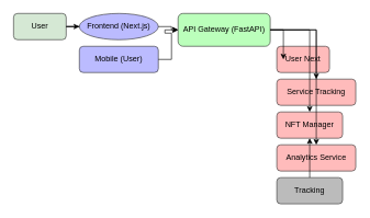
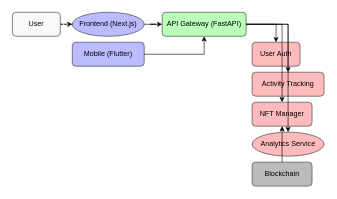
- <mxCell id="2" value="User" style="rounded=1;whiteSpace=wrap;html=1;fillColor=#d5e8d4;strokeColor=#333333;" vertex="1" parent="1"><mxGeometry x="20" y="20" width="80" height="40" as="geometry" /></mxCell>
+ <mxCell id="2" value="User" style="rounded=1;whiteSpace=wrap;html=1;fillColor=#f9f9f9;strokeColor=#333333;" vertex="1" parent="1"><mxGeometry x="20" y="20" width="80" height="40" as="geometry" /></mxCell>
- <mxCell id="11" style="edgeStyle=orthogonalEdgeStyle;rounded=0;orthogonalLoop=1;jettySize=auto;html=1;" edge="1" parent="1" source="2" target="3"><mxGeometry relative="1" as="geometry" /></mxCell>
+ <mxCell id="11" style="edgeStyle=orthogonalEdgeStyle;rounded=0;orthogonalLoop=1;jettySize=auto;html=1;dashed=1;" edge="1" parent="1" source="2" target="3"><mxGeometry relative="1" as="geometry" /></mxCell>
- <mxCell id="4" value="API Gateway (FastAPI)" style="rounded=1;whiteSpace=wrap;html=1;fillColor=#bfb;strokeColor=#333333;" vertex="1" parent="1"><mxGeometry x="270" y="20" width="140" height="50" as="geometry" /></mxCell>
+ <mxCell id="4" value="API Gateway (FastAPI)" style="rounded=1;whiteSpace=wrap;html=1;fillColor=#bfb;strokeColor=#333333;" vertex="1" parent="1"><mxGeometry x="270" y="20" width="140" height="40" as="geometry" /></mxCell>
- <mxCell id="9" value="Mobile (User)" style="rounded=1;whiteSpace=wrap;html=1;fillColor=#bbf;strokeColor=#333333;" vertex="1" parent="1"><mxGeometry x="120" y="70" width="120" height="40" as="geometry" /></mxCell>
+ <mxCell id="9" value="Mobile (Flutter)" style="rounded=1;whiteSpace=wrap;html=1;fillColor=#bbf;strokeColor=#333333;" vertex="1" parent="1"><mxGeometry x="120" y="70" width="120" height="40" as="geometry" /></mxCell>
- <mxCell id="5" value="User Next" style="rounded=1;whiteSpace=wrap;html=1;fillColor=#fbb;strokeColor=#333333;" vertex="1" parent="1"><mxGeometry x="420" y="70" width="80" height="40" as="geometry" /></mxCell>
+ <mxCell id="5" value="User Auth" style="rounded=1;whiteSpace=wrap;html=1;fillColor=#fbb;strokeColor=#333333;" vertex="1" parent="1"><mxGeometry x="420" y="70" width="80" height="40" as="geometry" /></mxCell>
- <mxCell id="6" value="Service Tracking" style="rounded=1;whiteSpace=wrap;html=1;fillColor=#fbb;strokeColor=#333333;" vertex="1" parent="1"><mxGeometry x="420" y="120" width="120" height="40" as="geometry" /></mxCell>
+ <mxCell id="6" value="Activity Tracking" style="rounded=1;whiteSpace=wrap;html=1;fillColor=#fbb;strokeColor=#333333;" vertex="1" parent="1"><mxGeometry x="420" y="120" width="120" height="40" as="geometry" /></mxCell>
- <mxCell id="8" value="Analytics Service" style="rounded=1;whiteSpace=wrap;html=1;fillColor=#fbb;strokeColor=#333333;" vertex="1" parent="1"><mxGeometry x="420" y="220" width="120" height="40" as="geometry" /></mxCell>
+ <mxCell id="8" value="Analytics Service" style="ellipse;whiteSpace=wrap;html=1;fillColor=#fbb;strokeColor=#333333;" vertex="1" parent="1"><mxGeometry x="420" y="220" width="120" height="40" as="geometry" /></mxCell>
- <mxCell id="10" value="Tracking" style="rounded=1;whiteSpace=wrap;html=1;fillColor=#bbb;strokeColor=#333333;" vertex="1" parent="1"><mxGeometry x="420" y="270" width="100" height="40" as="geometry" /></mxCell>
+ <mxCell id="10" value="Blockchain" style="rounded=1;whiteSpace=wrap;html=1;fillColor=#bbb;strokeColor=#333333;" vertex="1" parent="1"><mxGeometry x="420" y="270" width="100" height="40" as="geometry" /></mxCell>
